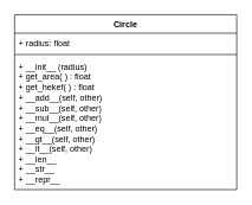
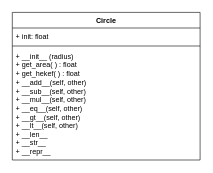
- <mxCell id="3" value="+ radius: float" style="text;strokeColor=none;fillColor=none;align=left;verticalAlign=top;spacingLeft=4;spacingRight=4;overflow=hidden;rotatable=0;points=[[0,0.5],[1,0.5]];portConstraint=eastwest;whiteSpace=wrap;html=1;" vertex="1" parent="2"><mxGeometry y="26" width="313" height="26" as="geometry" /></mxCell>
+ <mxCell id="3" value="+ init: float" style="text;strokeColor=none;fillColor=none;align=left;verticalAlign=top;spacingLeft=4;spacingRight=4;overflow=hidden;rotatable=0;points=[[0,0.5],[1,0.5]];portConstraint=eastwest;whiteSpace=wrap;html=1;" vertex="1" parent="2"><mxGeometry y="26" width="313" height="26" as="geometry" /></mxCell>
